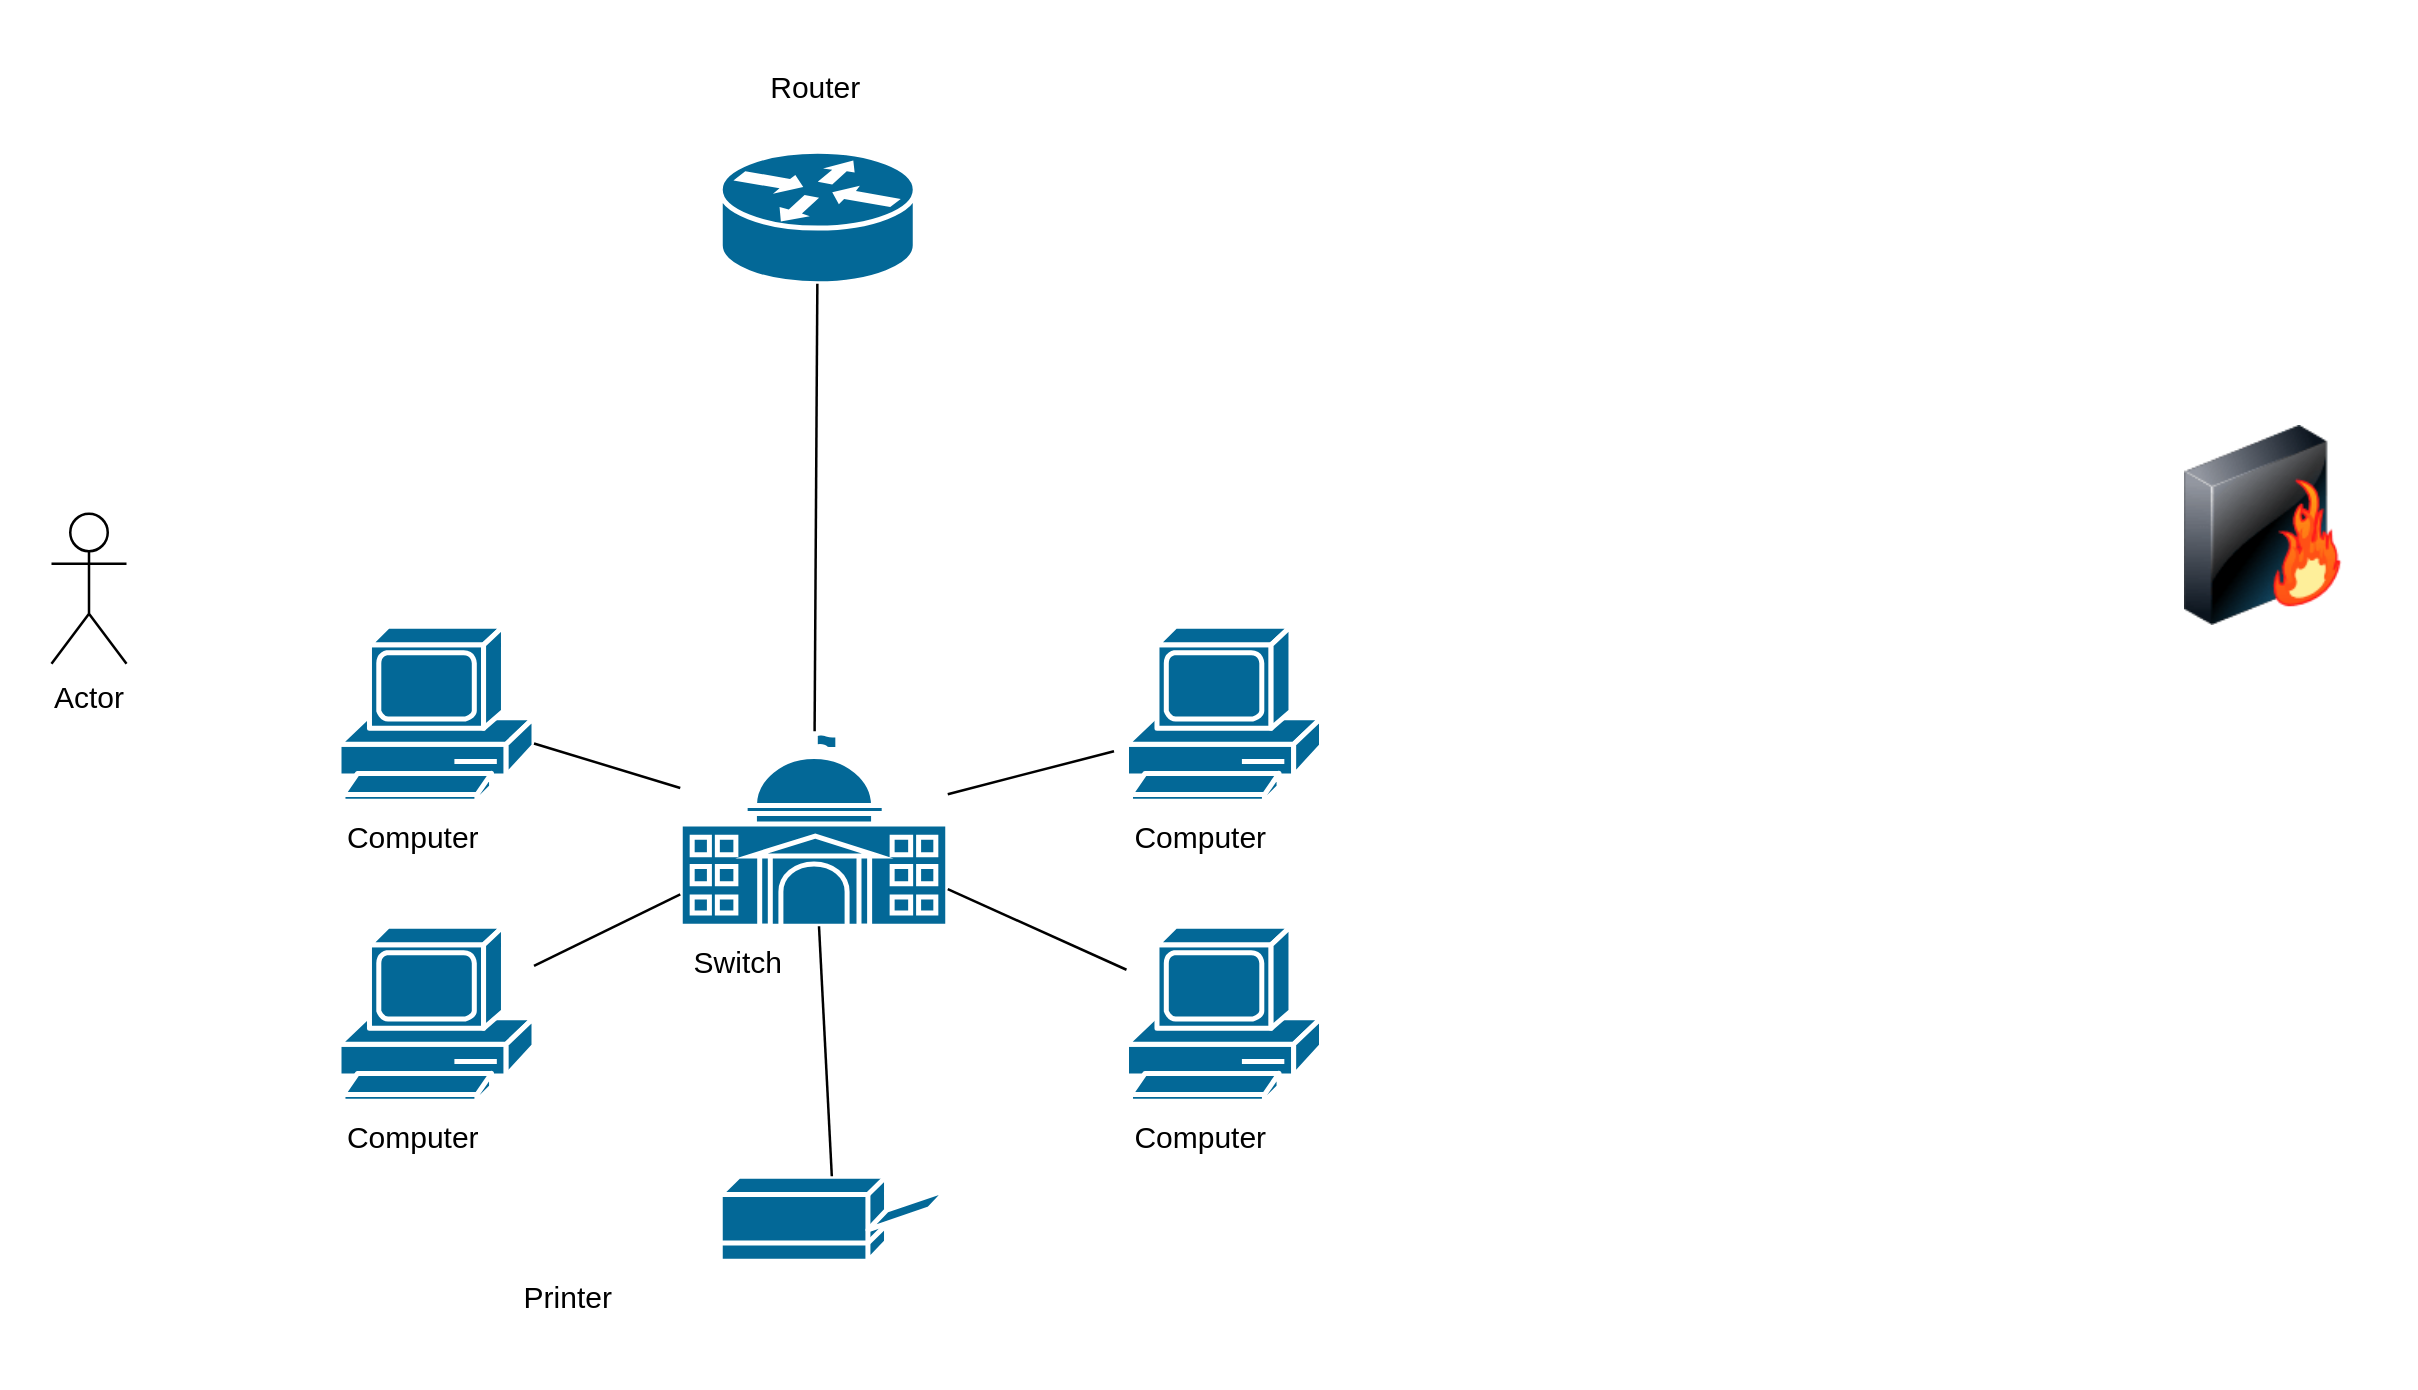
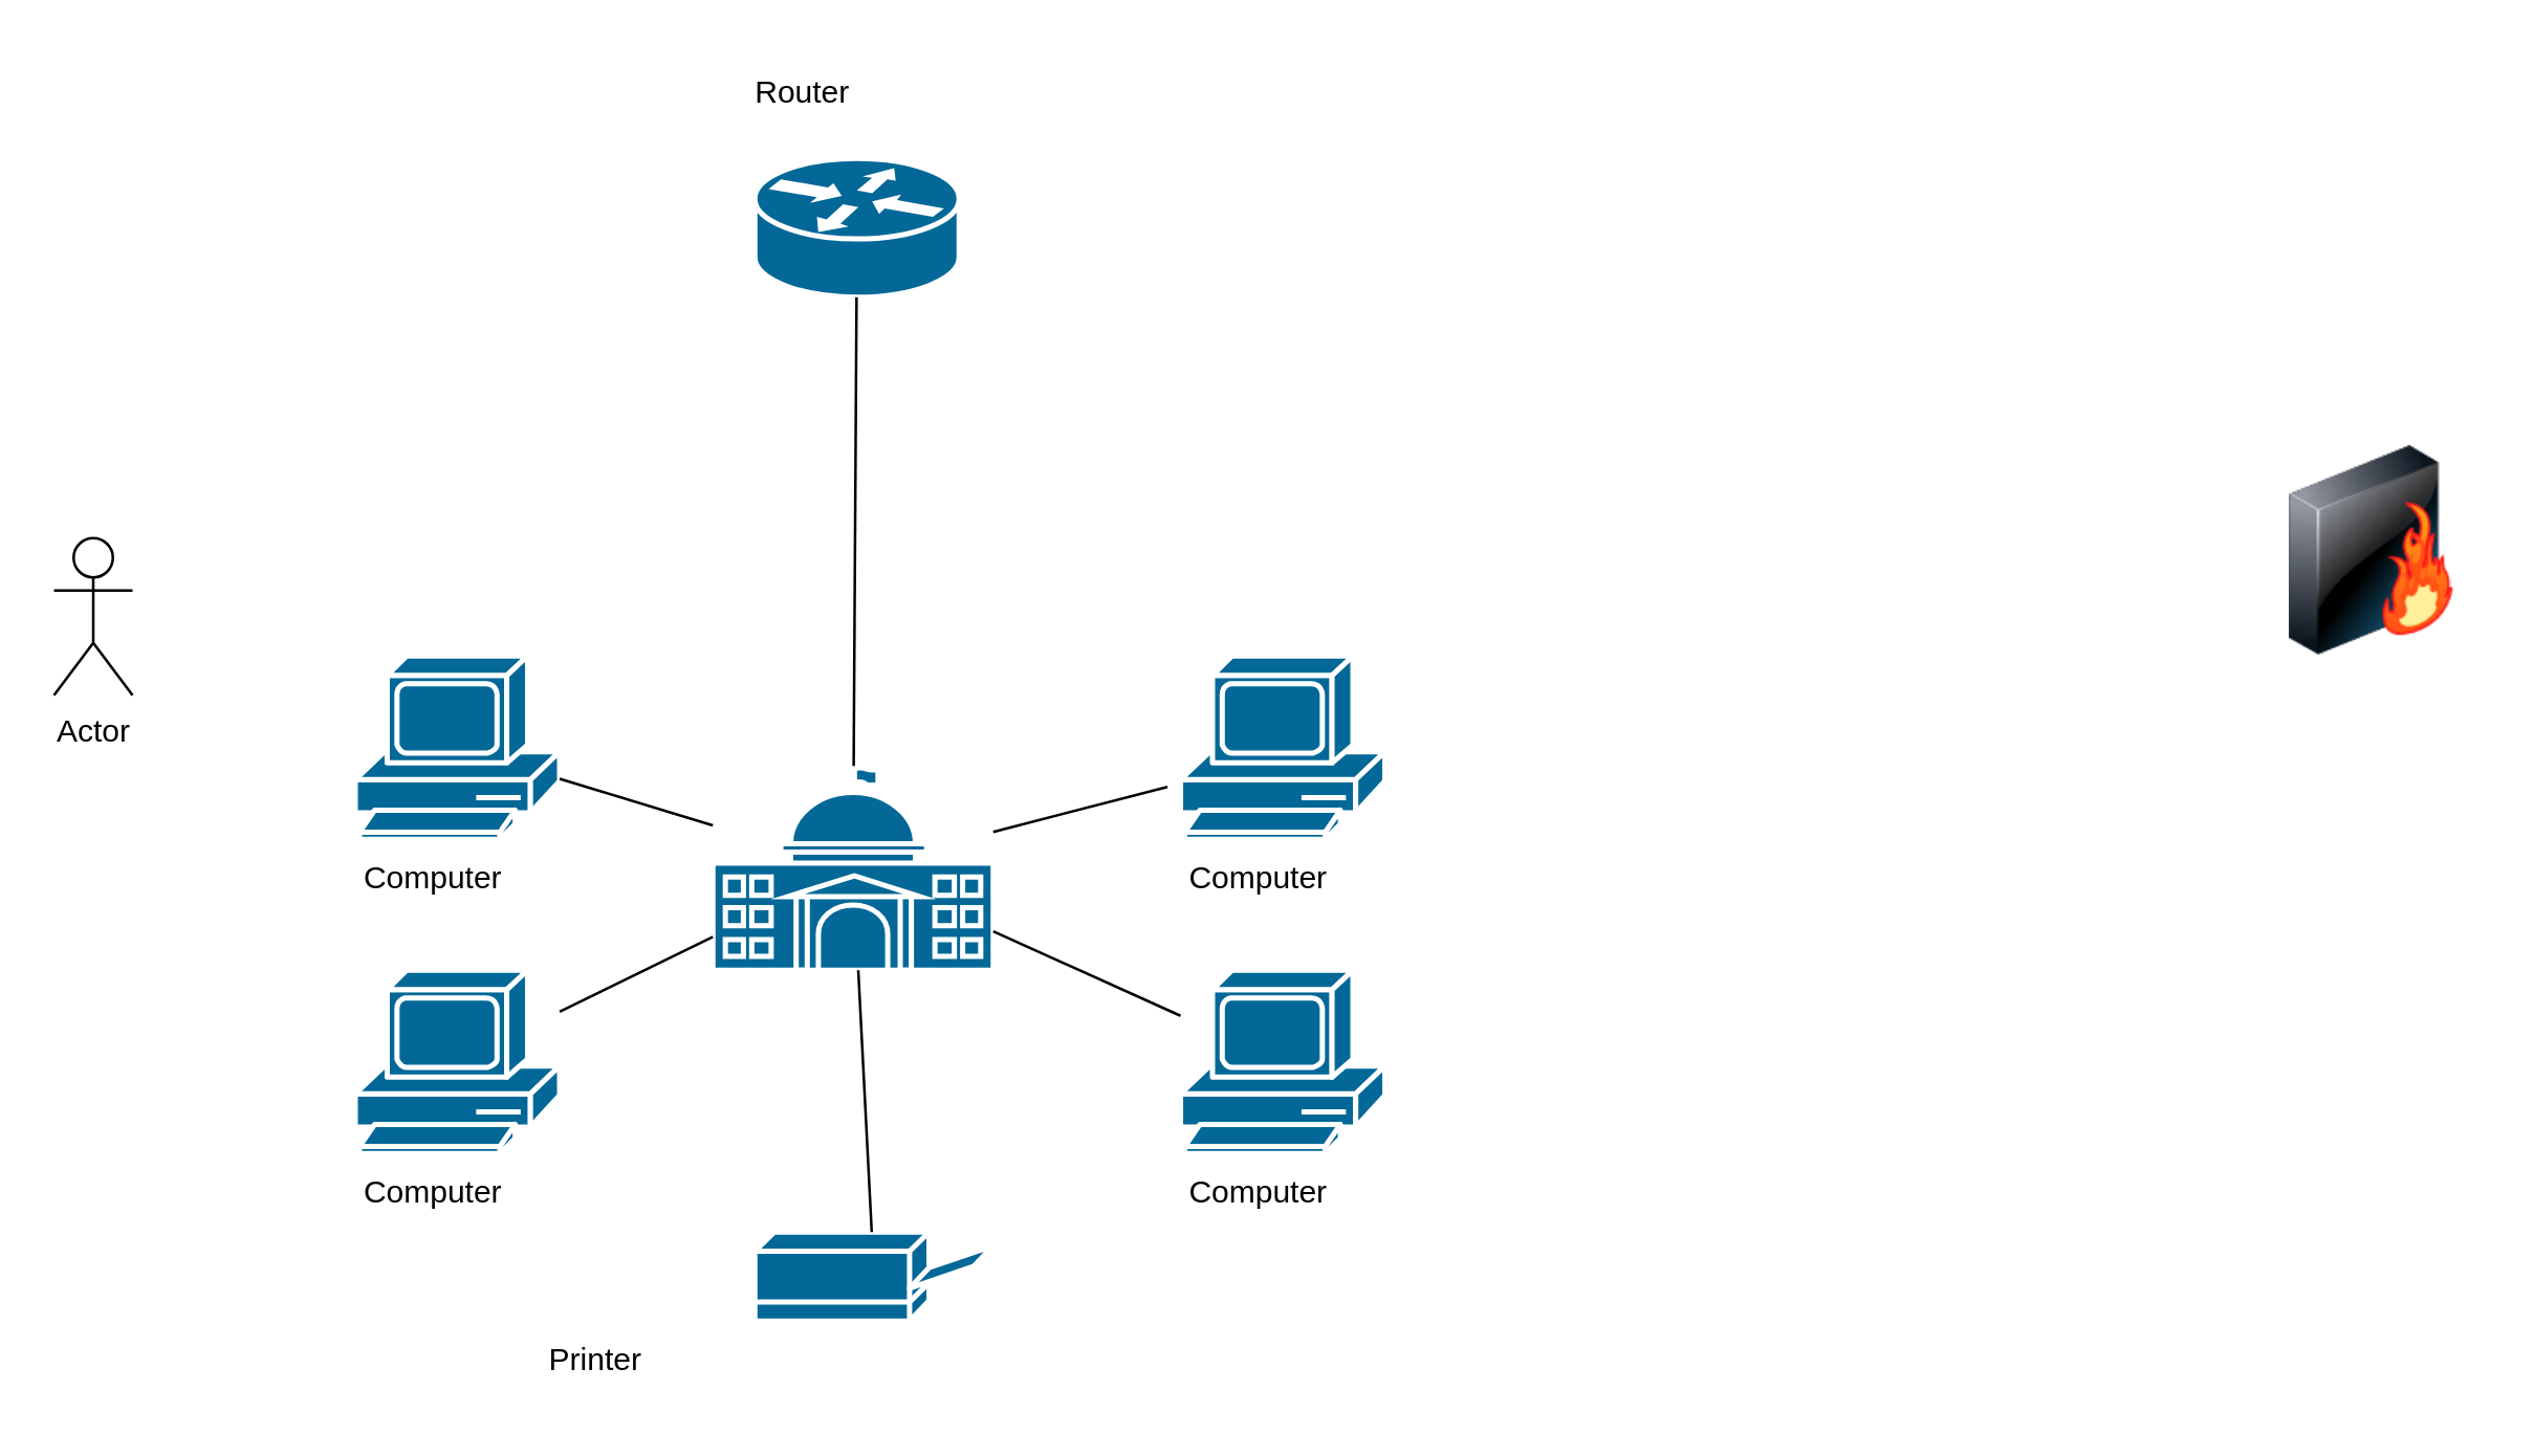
- <mxCell id="23" value="Router" style="text;html=1;strokeColor=none;fillColor=none;align=center;verticalAlign=middle;whiteSpace=wrap;rounded=0;" vertex="1" parent="1"><mxGeometry x="296" y="20" width="60" height="30" as="geometry" /></mxCell>
+ <mxCell id="23" value="Router" style="text;html=1;strokeColor=none;fillColor=none;align=center;verticalAlign=middle;whiteSpace=wrap;rounded=0;" vertex="1" parent="1"><mxGeometry x="276" y="20" width="60" height="30" as="geometry" /></mxCell>
- <mxCell id="20" value="Switch" style="text;html=1;strokeColor=none;fillColor=none;align=center;verticalAlign=middle;whiteSpace=wrap;rounded=0;" vertex="1" parent="1"><mxGeometry x="265" y="370" width="60" height="30" as="geometry" /></mxCell>
